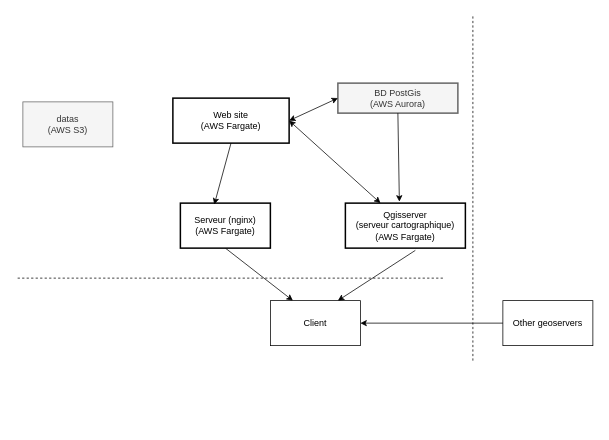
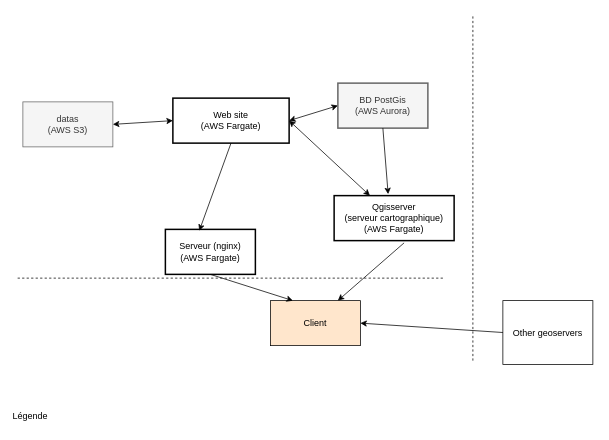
- <mxCell id="2" value="BD PostGis&lt;br&gt;(AWS Aurora)" style="rounded=0;whiteSpace=wrap;html=1;fillColor=#f5f5f5;strokeColor=#666666;fontColor=#333333;strokeWidth=2;" parent="1" vertex="1"><mxGeometry x="450" y="110" width="160" height="40" as="geometry" /></mxCell>
+ <mxCell id="2" value="BD PostGis&lt;br&gt;(AWS Aurora)" style="rounded=0;whiteSpace=wrap;html=1;fillColor=#f5f5f5;strokeColor=#666666;fontColor=#333333;strokeWidth=2;" parent="1" vertex="1"><mxGeometry x="450" y="110" width="120" height="60" as="geometry" /></mxCell>
+ <mxCell id="11" value="" style="endArrow=classic;startArrow=classic;html=1;exitX=0;exitY=0.5;exitDx=0;exitDy=0;entryX=1;entryY=0.5;entryDx=0;entryDy=0;" parent="1" source="5" target="10" edge="1"><mxGeometry width="50" height="50" relative="1" as="geometry"><mxPoint x="288" y="247" as="sourcePoint" /><mxPoint x="290" y="160" as="targetPoint" /></mxGeometry></mxCell>
- <mxCell id="17" value="Serveur (nginx)&lt;br&gt;(AWS Fargate)" style="rounded=0;whiteSpace=wrap;html=1;strokeWidth=2;" vertex="1" parent="1"><mxGeometry x="240" y="270" width="120" height="60" as="geometry" /></mxCell>
+ <mxCell id="17" value="Serveur (nginx)&lt;br&gt;(AWS Fargate)" style="rounded=0;whiteSpace=wrap;html=1;strokeWidth=2;" vertex="1" parent="1"><mxGeometry x="220" y="305" width="120" height="60" as="geometry" /></mxCell>
- <mxCell id="3" value="Qgisserver&lt;br&gt;(serveur cartographique)&lt;br&gt;(AWS Fargate)" style="rounded=0;whiteSpace=wrap;html=1;strokeWidth=2;" parent="1" vertex="1"><mxGeometry x="460" y="270" width="160" height="60" as="geometry" /></mxCell>
+ <mxCell id="3" value="Qgisserver&lt;br&gt;(serveur cartographique)&lt;br&gt;(AWS Fargate)" style="rounded=0;whiteSpace=wrap;html=1;strokeWidth=2;" parent="1" vertex="1"><mxGeometry x="445" y="260" width="160" height="60" as="geometry" /></mxCell>
- <mxCell id="6" value="Client" style="rounded=0;whiteSpace=wrap;html=1;" parent="1" vertex="1"><mxGeometry x="360" y="400" width="120" height="60" as="geometry" /></mxCell>
+ <mxCell id="6" value="Client" style="rounded=0;whiteSpace=wrap;html=1;fillColor=#ffe6cc;" parent="1" vertex="1"><mxGeometry x="360" y="400" width="120" height="60" as="geometry" /></mxCell>
- <mxCell id="12" value="Other geoservers" style="rounded=0;whiteSpace=wrap;html=1;" parent="1" vertex="1"><mxGeometry x="670" y="400" width="120" height="60" as="geometry" /></mxCell>
+ <mxCell id="12" value="Other geoservers" style="rounded=0;whiteSpace=wrap;html=1;" parent="1" vertex="1"><mxGeometry x="670" y="400" width="120" height="85" as="geometry" /></mxCell>
+ <mxCell id="19" value="Légende" style="text;html=1;strokeColor=none;fillColor=none;align=center;verticalAlign=middle;whiteSpace=wrap;rounded=0;" vertex="1" parent="1"><mxGeometry x="20" y="544" width="40" height="20" as="geometry" /></mxCell>
